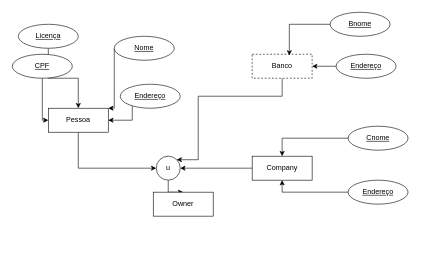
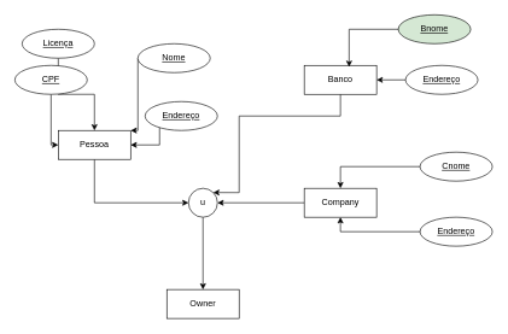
- <mxCell id="21" value="Bnome" style="ellipse;whiteSpace=wrap;html=1;align=center;fontStyle=4;" vertex="1" parent="1"><mxGeometry x="550" y="20" width="100" height="40" as="geometry" /></mxCell>
+ <mxCell id="21" value="Bnome" style="ellipse;whiteSpace=wrap;html=1;align=center;fontStyle=4;fillColor=#d5e8d4;" vertex="1" parent="1"><mxGeometry x="550" y="20" width="100" height="40" as="geometry" /></mxCell>
- <mxCell id="5" value="Banco" style="whiteSpace=wrap;html=1;align=center;dashed=1;" vertex="1" parent="1"><mxGeometry x="420" width="100" height="40" as="geometry" y="90" /></mxCell>
+ <mxCell id="5" value="Banco" style="whiteSpace=wrap;html=1;align=center;" vertex="1" parent="1"><mxGeometry x="420" width="100" height="40" as="geometry" y="90" /></mxCell>
- <mxCell id="10" value="Owner" style="whiteSpace=wrap;html=1;align=center;" vertex="1" parent="1"><mxGeometry x="255" y="320" width="100" height="40" as="geometry" /></mxCell>
+ <mxCell id="10" value="Owner" style="whiteSpace=wrap;html=1;align=center;" vertex="1" parent="1"><mxGeometry x="230" y="400" width="100" height="40" as="geometry" /></mxCell>
